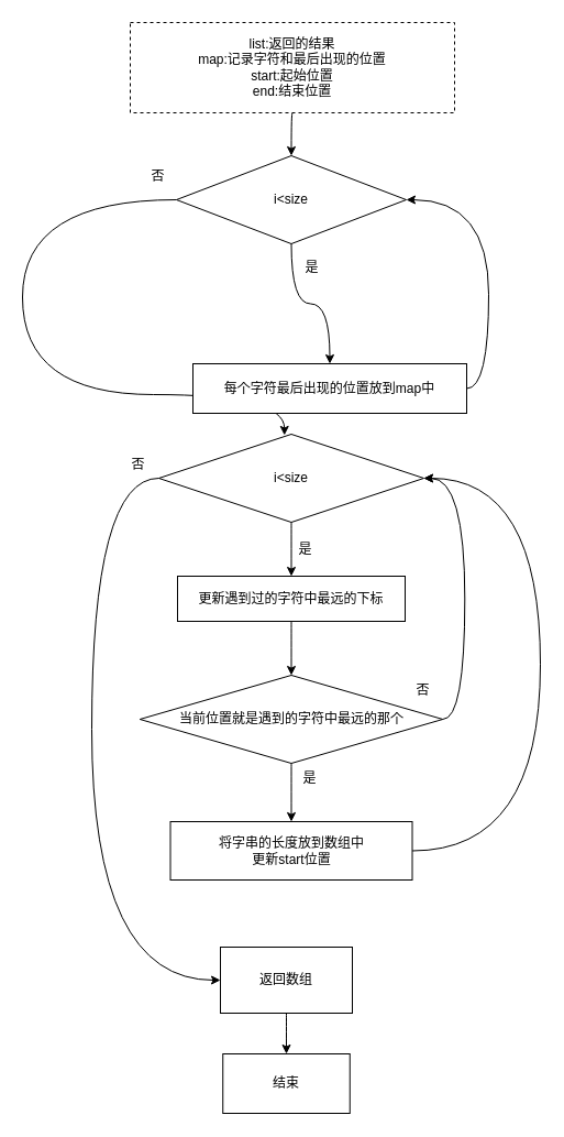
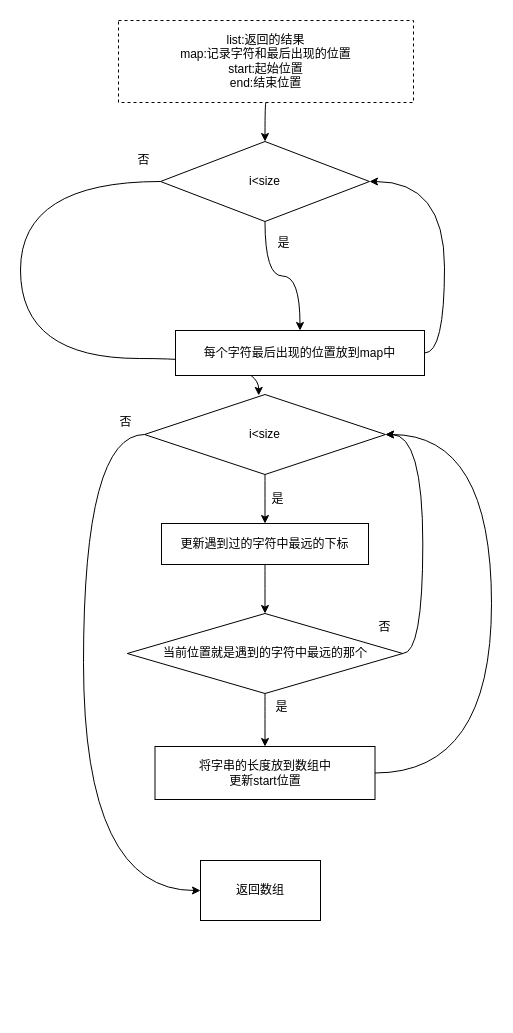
- <mxCell id="19" style="edgeStyle=orthogonalEdgeStyle;curved=1;rounded=0;orthogonalLoop=1;jettySize=auto;html=1;exitX=0.5;exitY=1;exitDx=0;exitDy=0;entryX=0.5;entryY=0;entryDx=0;entryDy=0;fontSize=12;" edge="1" parent="1" source="20" target="27"><mxGeometry relative="1" as="geometry" /></mxCell>
- <mxCell id="27" value="结束" style="whiteSpace=wrap;html=1;fontSize=12;" vertex="1" parent="1"><mxGeometry x="202.25" y="957" width="115.5" height="54" as="geometry" /></mxCell>
